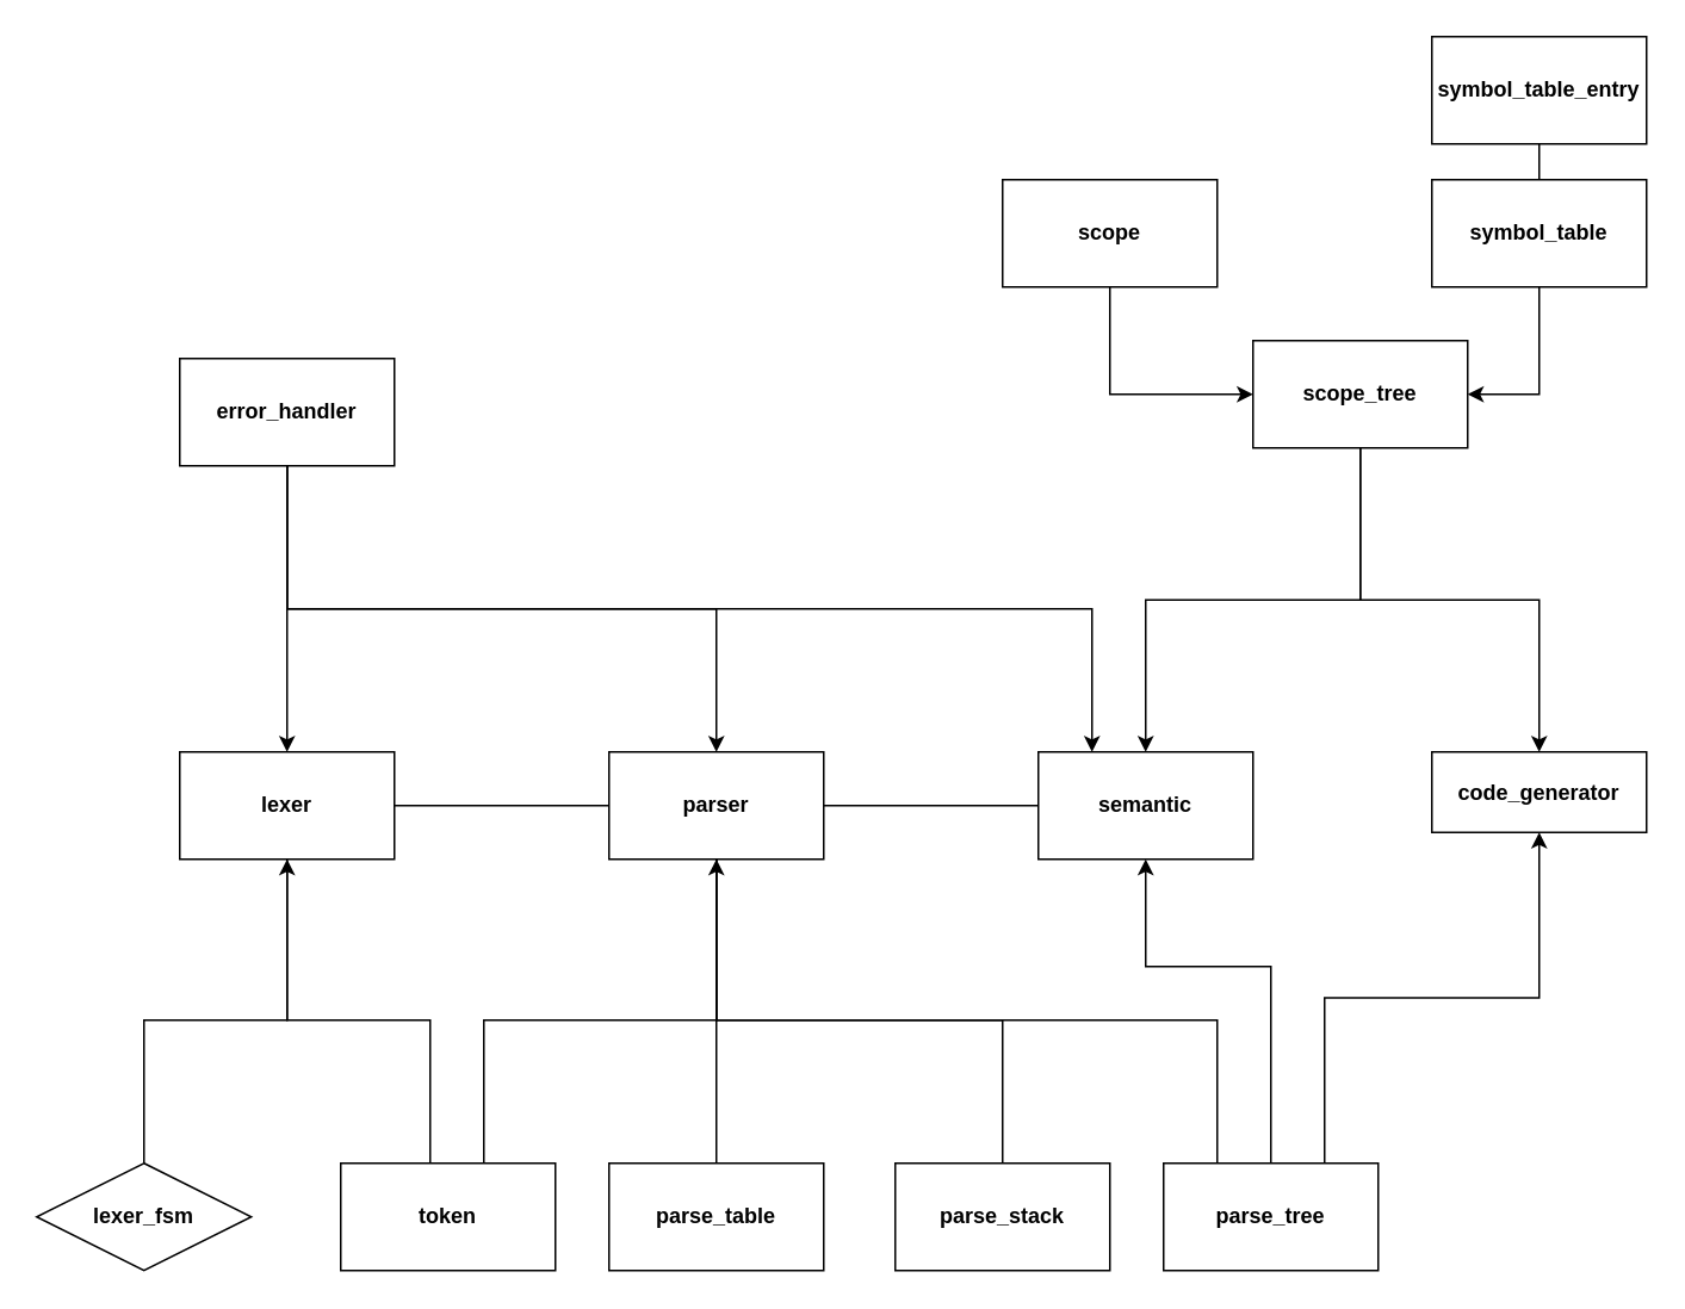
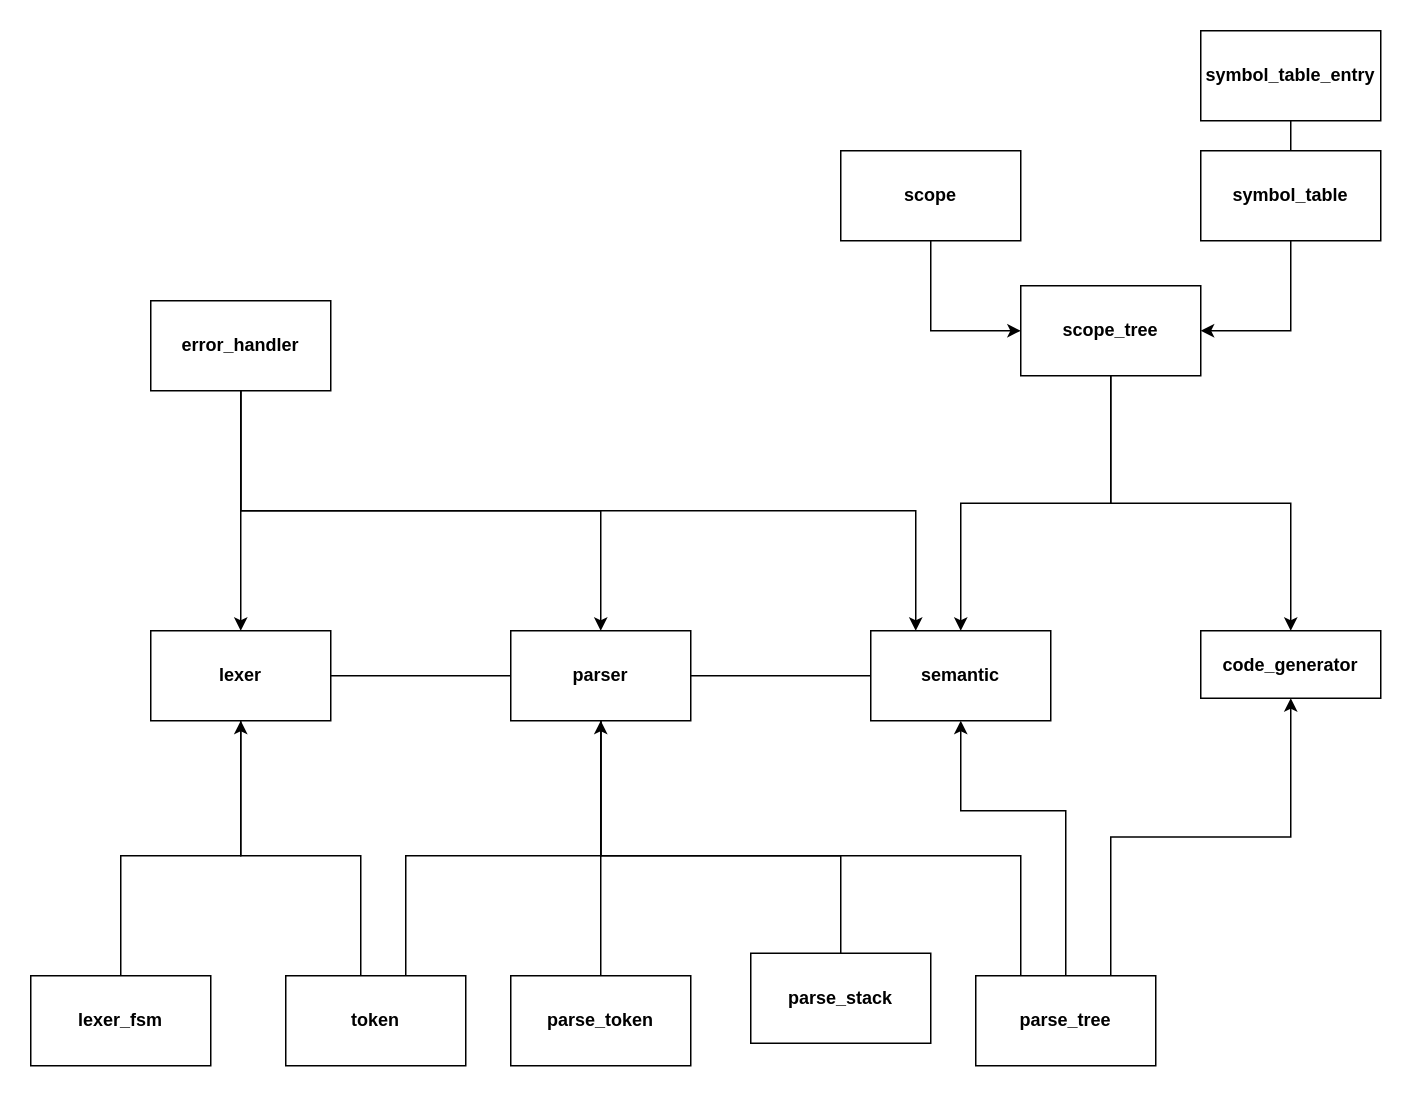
- <mxCell id="13" value="scope_tree" style="rounded=0;whiteSpace=wrap;html=1;fontStyle=1" vertex="1" parent="1"><mxGeometry x="700" y="190" width="120" height="60" as="geometry" /></mxCell>
+ <mxCell id="13" value="scope_tree" style="rounded=0;whiteSpace=wrap;html=1;fontStyle=1" vertex="1" parent="1"><mxGeometry x="680" y="190" width="120" height="60" as="geometry" /></mxCell>
- <mxCell id="28" value="lexer_fsm" style="rhombus;whiteSpace=wrap;html=1;fontStyle=1;" vertex="1" parent="1"><mxGeometry x="20" y="650" width="120" height="60" as="geometry" /></mxCell>
+ <mxCell id="28" value="lexer_fsm" style="rounded=0;whiteSpace=wrap;html=1;fontStyle=1" vertex="1" parent="1"><mxGeometry x="20" y="650" width="120" height="60" as="geometry" /></mxCell>
- <mxCell id="21" value="parse_table" style="rounded=0;whiteSpace=wrap;html=1;fontStyle=1" vertex="1" parent="1"><mxGeometry x="340" y="650" width="120" height="60" as="geometry" /></mxCell>
+ <mxCell id="21" value="parse_token" style="rounded=0;whiteSpace=wrap;html=1;fontStyle=1" vertex="1" parent="1"><mxGeometry x="340" y="650" width="120" height="60" as="geometry" /></mxCell>
- <mxCell id="20" value="parse_stack" style="rounded=0;whiteSpace=wrap;html=1;fontStyle=1" vertex="1" parent="1"><mxGeometry x="500" y="650" width="120" height="60" as="geometry" /></mxCell>
+ <mxCell id="20" value="parse_stack" style="rounded=0;whiteSpace=wrap;html=1;fontStyle=1" vertex="1" parent="1"><mxGeometry x="500" y="635" width="120" height="60" as="geometry" /></mxCell>
